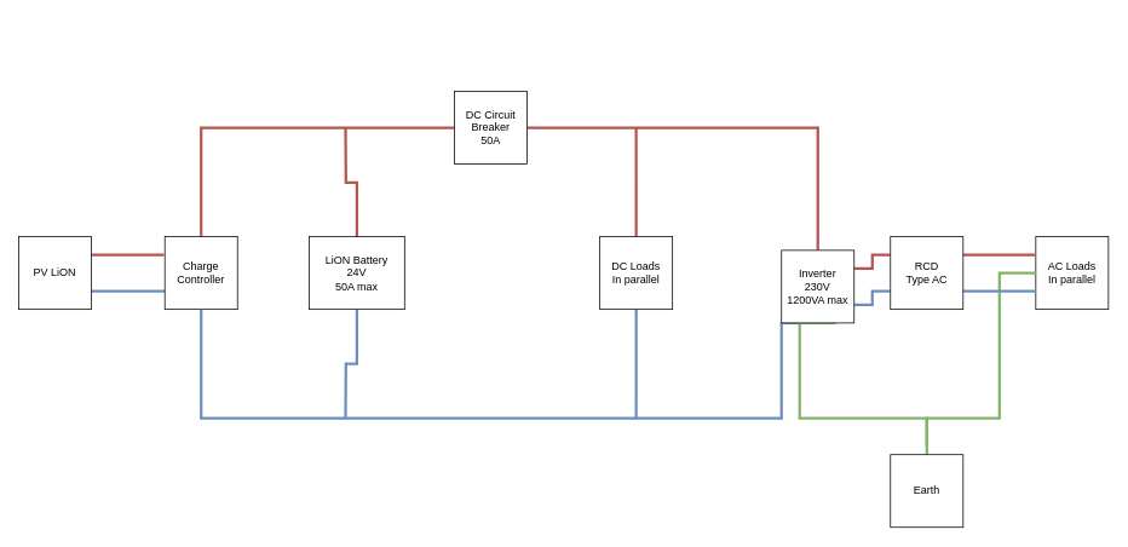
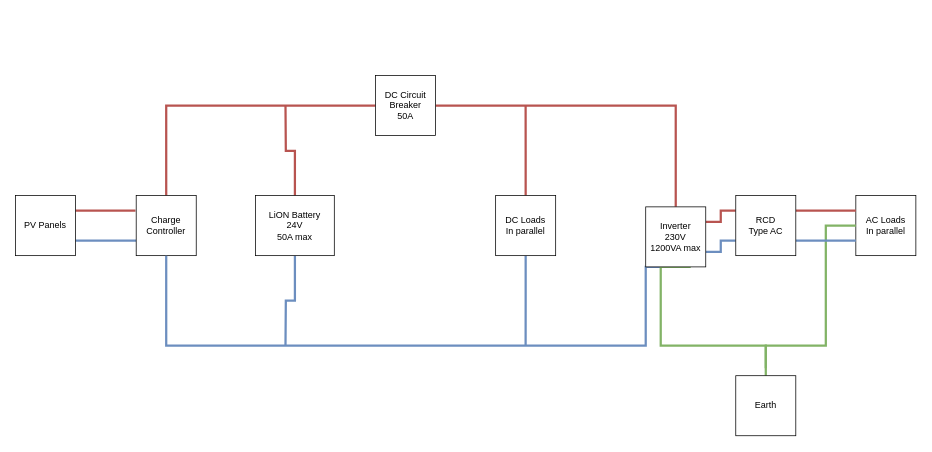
- <mxCell id="4" value="PV LiON" style="whiteSpace=wrap;html=1;aspect=fixed;" vertex="1" parent="1"><mxGeometry x="20" y="260" width="80" height="80" as="geometry" /></mxCell>
+ <mxCell id="4" value="PV Panels" style="whiteSpace=wrap;html=1;aspect=fixed;" vertex="1" parent="1"><mxGeometry x="20" y="260" width="80" height="80" as="geometry" /></mxCell>
